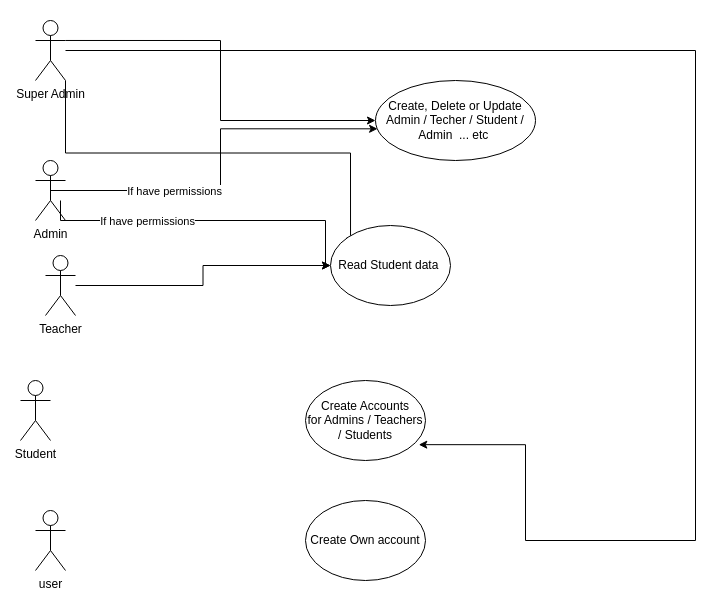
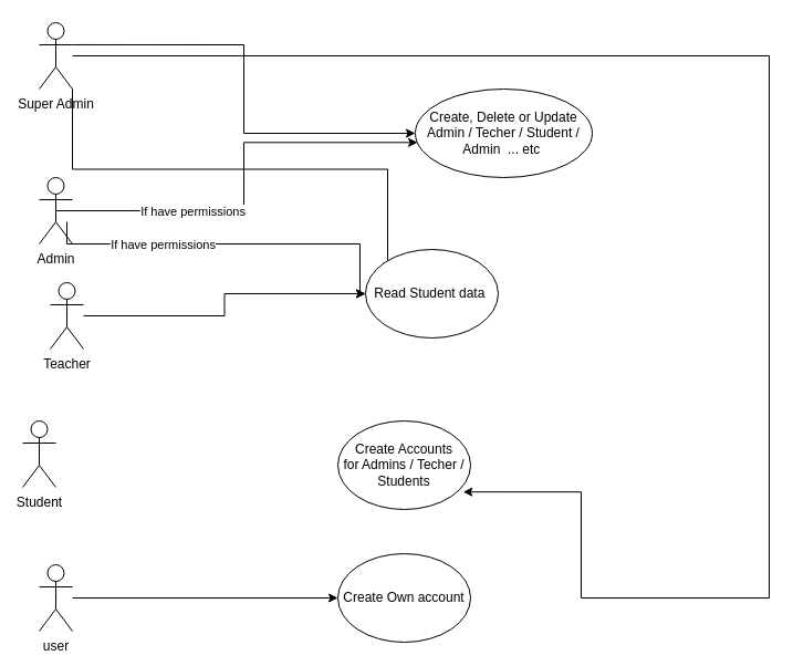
- <mxCell id="19" value="Create Accounts&lt;br&gt;for Admins / Teachers / Students" style="ellipse;whiteSpace=wrap;html=1;" vertex="1" parent="1"><mxGeometry x="305" y="380" width="120" height="80" as="geometry" /></mxCell>
+ <mxCell id="19" value="Create Accounts&lt;br&gt;for Admins / Techer / Students" style="ellipse;whiteSpace=wrap;html=1;" vertex="1" parent="1"><mxGeometry x="305" y="380" width="120" height="80" as="geometry" /></mxCell>
+ <mxCell id="12" style="edgeStyle=orthogonalEdgeStyle;rounded=0;orthogonalLoop=1;jettySize=auto;html=1;" edge="1" parent="1" source="13" target="18"><mxGeometry relative="1" as="geometry" /></mxCell>
